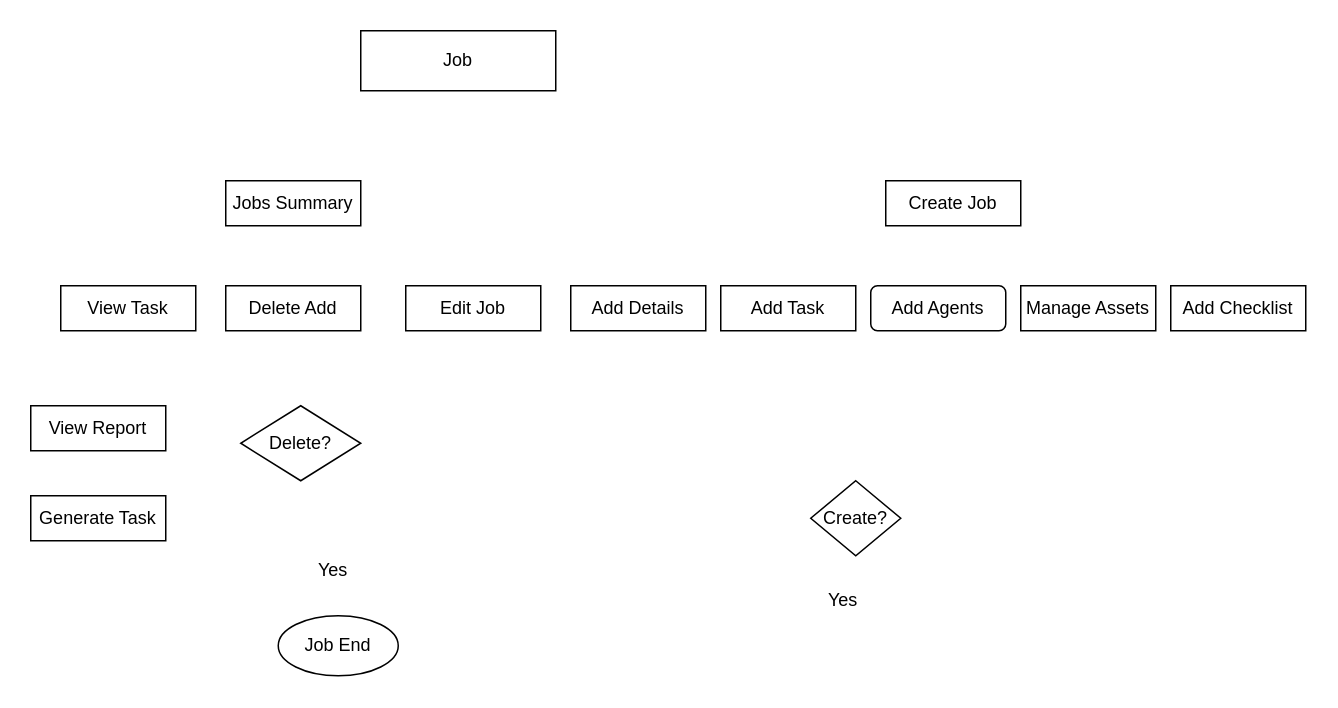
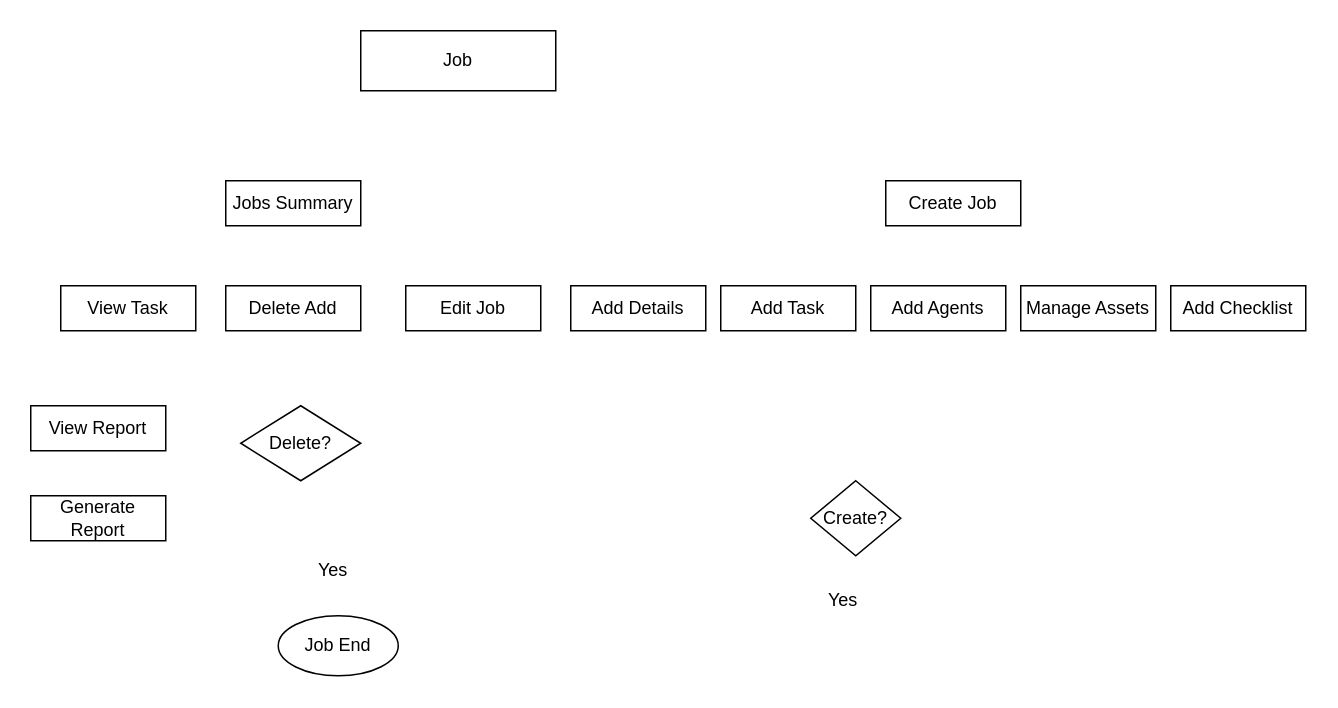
- <mxCell id="8" value="Add Agents" style="whiteSpace=wrap;html=1;rounded=1;" vertex="1" parent="1"><mxGeometry x="580" y="190" width="90" height="30" as="geometry" /></mxCell>
+ <mxCell id="8" value="Add Agents" style="rounded=0;whiteSpace=wrap;html=1;" vertex="1" parent="1"><mxGeometry x="580" y="190" width="90" height="30" as="geometry" /></mxCell>
- <mxCell id="14" value="Generate Task" style="rounded=0;whiteSpace=wrap;html=1;" vertex="1" parent="1"><mxGeometry x="20" y="330" width="90" height="30" as="geometry" /></mxCell>
+ <mxCell id="14" value="Generate Report" style="rounded=0;whiteSpace=wrap;html=1;" vertex="1" parent="1"><mxGeometry x="20" y="330" width="90" height="30" as="geometry" /></mxCell>
